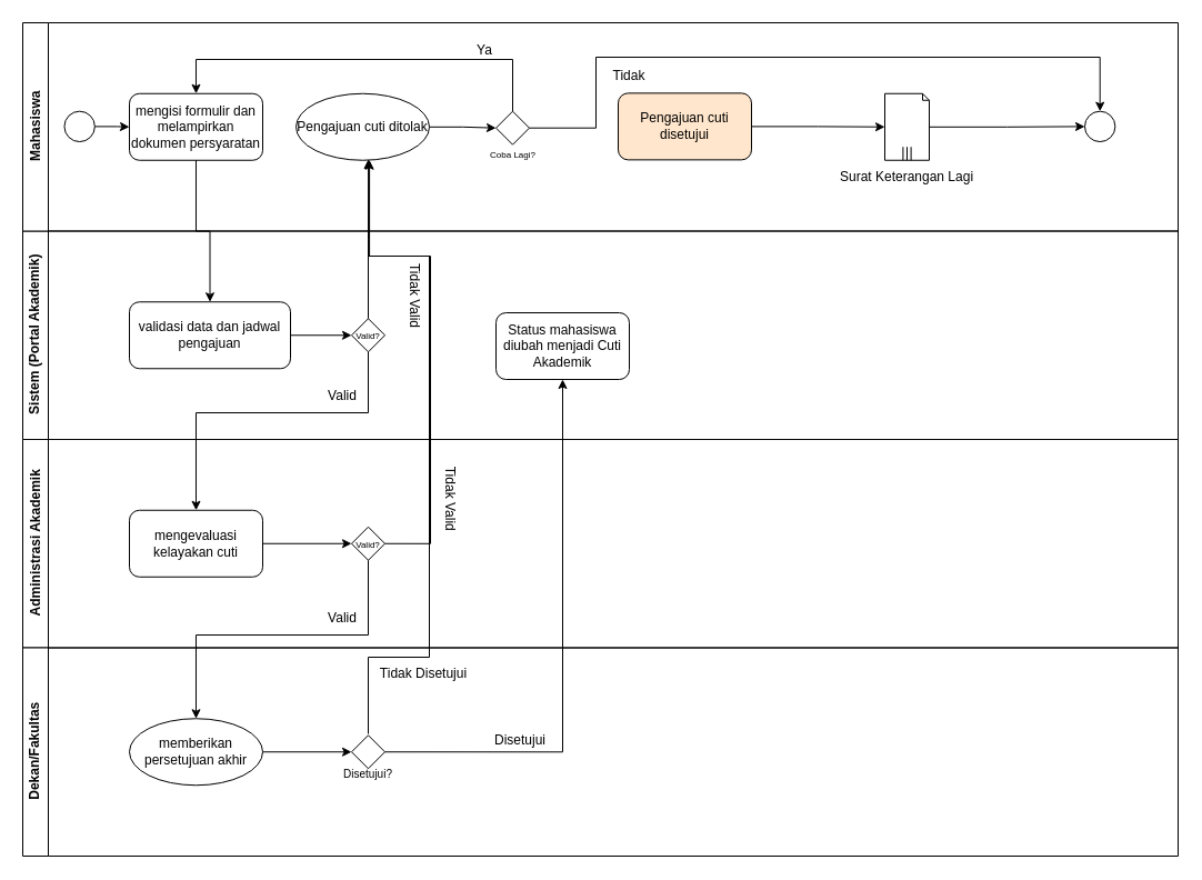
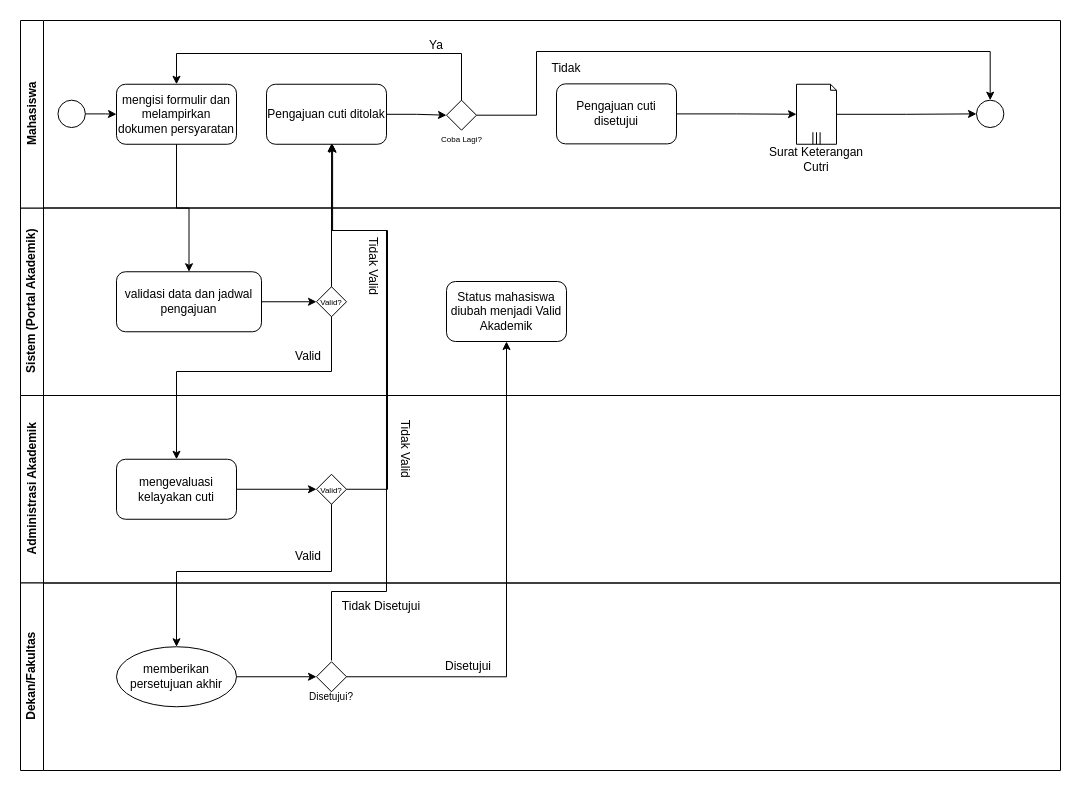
- <mxCell id="22" value="Pengajuan cuti ditolak" style="ellipse;whiteSpace=wrap;html=1;" parent="11" vertex="1"><mxGeometry x="246" y="63.75" width="120" height="60" as="geometry" /></mxCell>
+ <mxCell id="22" value="Pengajuan cuti ditolak" style="rounded=1;whiteSpace=wrap;html=1;" parent="11" vertex="1"><mxGeometry x="246" y="63.75" width="120" height="60" as="geometry" /></mxCell>
- <mxCell id="24" value="Pengajuan cuti disetujui" style="rounded=1;whiteSpace=wrap;html=1;fillColor=#ffe6cc;" parent="11" vertex="1"><mxGeometry x="536" y="63.37" width="120" height="60" as="geometry" /></mxCell>
+ <mxCell id="24" value="Pengajuan cuti disetujui" style="rounded=1;whiteSpace=wrap;html=1;" parent="11" vertex="1"><mxGeometry x="536" y="63.37" width="120" height="60" as="geometry" /></mxCell>
- <mxCell id="20" value="Surat Keterangan Lagi" style="text;html=1;align=center;verticalAlign=middle;whiteSpace=wrap;rounded=0;" parent="11" vertex="1"><mxGeometry x="734" y="123.75" width="124" height="30" as="geometry" /></mxCell>
+ <mxCell id="20" value="Surat Keterangan Cutri" style="text;html=1;align=center;verticalAlign=middle;whiteSpace=wrap;rounded=0;" parent="11" vertex="1"><mxGeometry x="734" y="123.75" width="124" height="30" as="geometry" /></mxCell>
- <mxCell id="9" value="Status mahasiswa diubah menjadi Cuti Akademik" style="rounded=1;whiteSpace=wrap;html=1;" parent="3" vertex="1"><mxGeometry x="426" y="73.5" width="120" height="60" as="geometry" /></mxCell>
+ <mxCell id="9" value="Status mahasiswa diubah menjadi Valid Akademik" style="rounded=1;whiteSpace=wrap;html=1;" parent="3" vertex="1"><mxGeometry x="426" y="73.5" width="120" height="60" as="geometry" /></mxCell>
